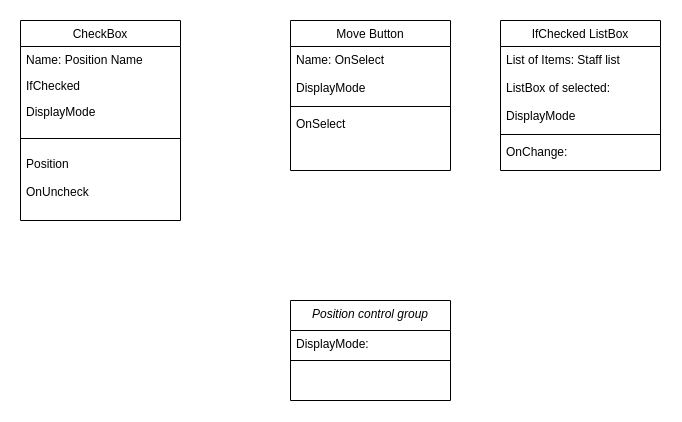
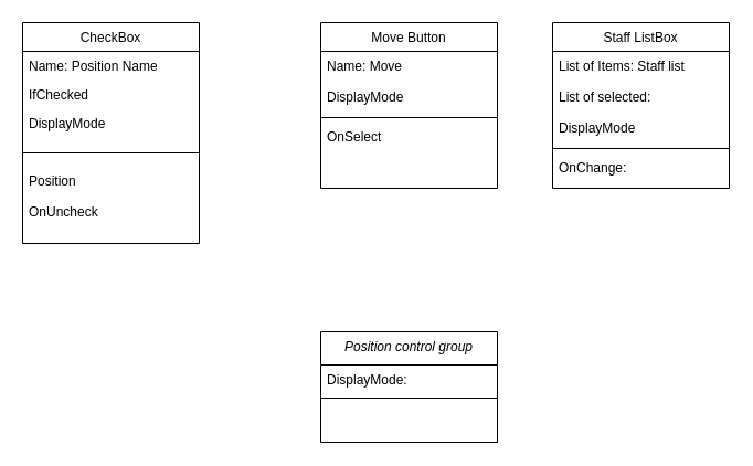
- <mxCell id="14" value="IfChecked ListBox" style="swimlane;fontStyle=0;align=center;verticalAlign=top;childLayout=stackLayout;horizontal=1;startSize=26;horizontalStack=0;resizeParent=1;resizeLast=0;collapsible=1;marginBottom=0;rounded=0;shadow=0;strokeWidth=1;" vertex="1" parent="1"><mxGeometry x="500" y="20" width="160" height="150" as="geometry"><mxRectangle x="340" y="380" width="170" height="26" as="alternateBounds" /></mxGeometry></mxCell>
+ <mxCell id="14" value="Staff ListBox" style="swimlane;fontStyle=0;align=center;verticalAlign=top;childLayout=stackLayout;horizontal=1;startSize=26;horizontalStack=0;resizeParent=1;resizeLast=0;collapsible=1;marginBottom=0;rounded=0;shadow=0;strokeWidth=1;" vertex="1" parent="1"><mxGeometry x="500" y="20" width="160" height="150" as="geometry"><mxRectangle x="340" y="380" width="170" height="26" as="alternateBounds" /></mxGeometry></mxCell>
- <mxCell id="10" value="Name: OnSelect" style="text;align=left;verticalAlign=top;spacingLeft=4;spacingRight=4;overflow=hidden;rotatable=0;points=[[0,0.5],[1,0.5]];portConstraint=eastwest;" vertex="1" parent="9"><mxGeometry y="26" width="160" height="28" as="geometry" /></mxCell>
+ <mxCell id="10" value="Name: Move" style="text;align=left;verticalAlign=top;spacingLeft=4;spacingRight=4;overflow=hidden;rotatable=0;points=[[0,0.5],[1,0.5]];portConstraint=eastwest;" vertex="1" parent="9"><mxGeometry y="26" width="160" height="28" as="geometry" /></mxCell>
- <mxCell id="16" value="ListBox of selected:" style="text;align=left;verticalAlign=top;spacingLeft=4;spacingRight=4;overflow=hidden;rotatable=0;points=[[0,0.5],[1,0.5]];portConstraint=eastwest;" vertex="1" parent="14"><mxGeometry y="54" width="160" height="28" as="geometry" /></mxCell>
+ <mxCell id="16" value="List of selected:" style="text;align=left;verticalAlign=top;spacingLeft=4;spacingRight=4;overflow=hidden;rotatable=0;points=[[0,0.5],[1,0.5]];portConstraint=eastwest;" vertex="1" parent="14"><mxGeometry y="54" width="160" height="28" as="geometry" /></mxCell>
